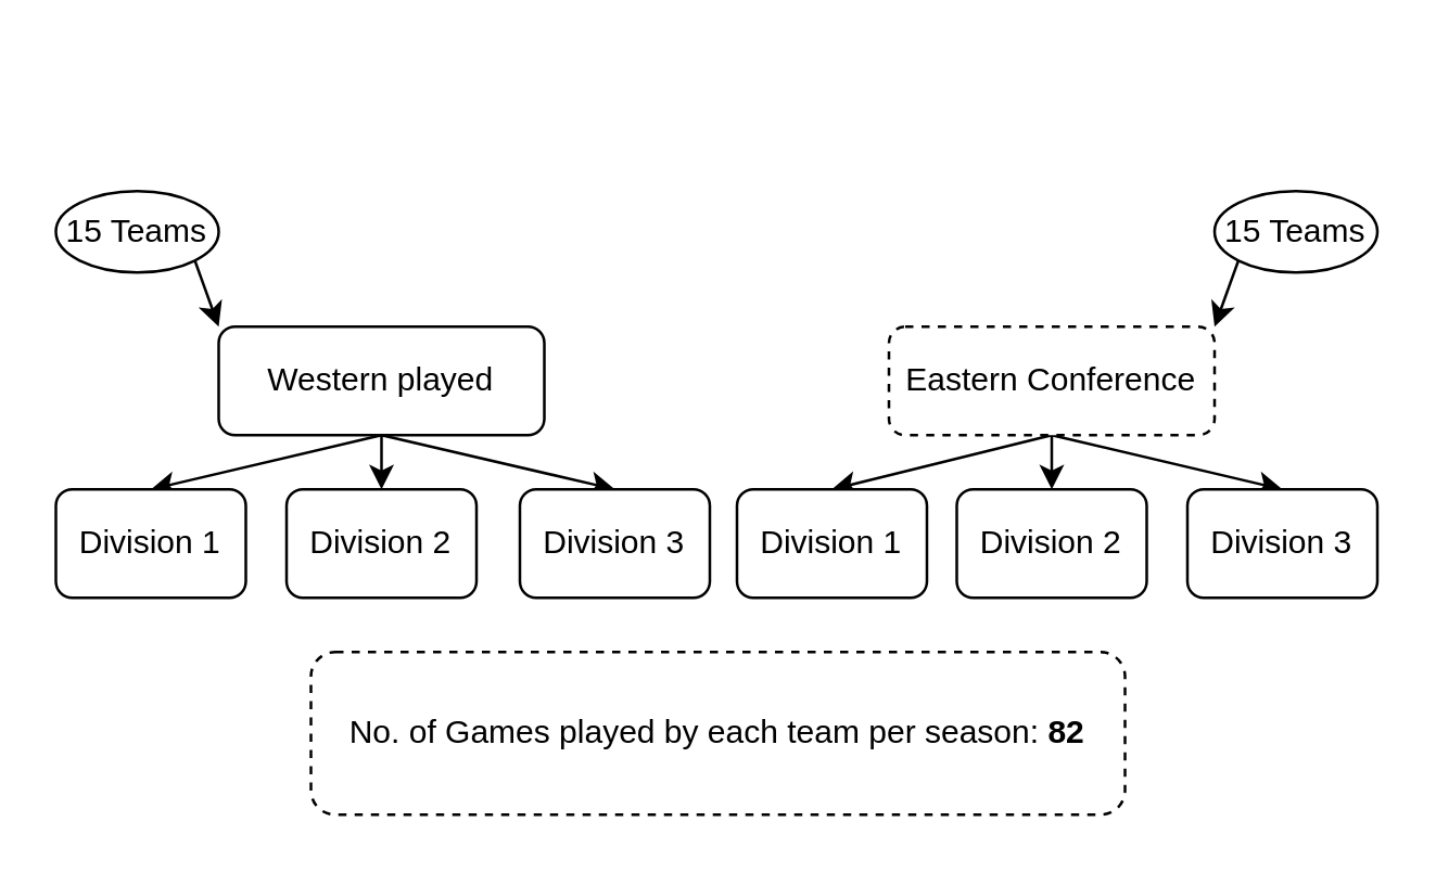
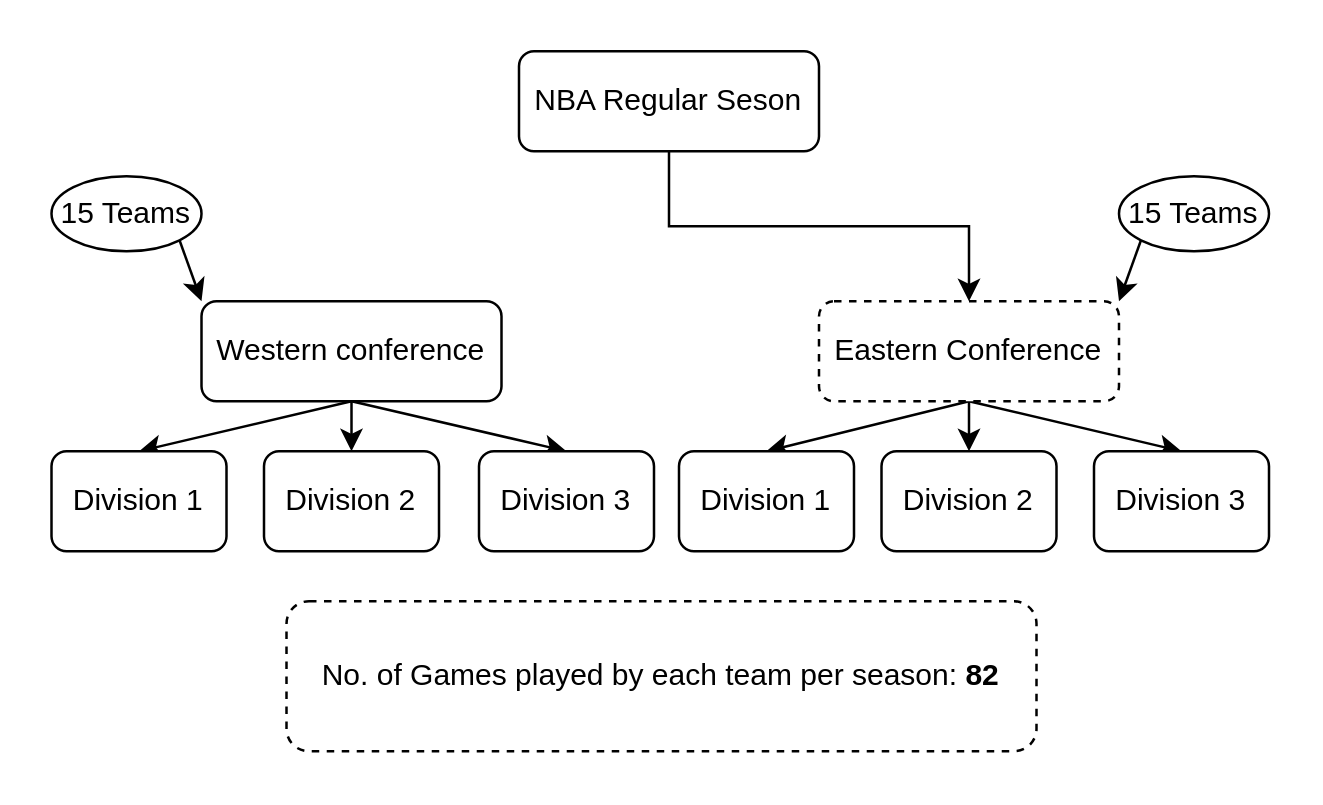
+ <mxCell id="3" value="NBA Regular Seson" style="rounded=1;whiteSpace=wrap;html=1;fontSize=12;glass=0;strokeWidth=1;shadow=0;" parent="1" vertex="1"><mxGeometry x="207" y="20" width="120" height="40" as="geometry" /></mxCell>
+ <mxCell id="2" style="edgeStyle=orthogonalEdgeStyle;rounded=0;orthogonalLoop=1;jettySize=auto;html=1;exitX=0.5;exitY=1;exitDx=0;exitDy=0;" parent="1" source="3" target="11" edge="1"><mxGeometry relative="1" as="geometry"><mxPoint x="321" y="70" as="sourcePoint" /></mxGeometry></mxCell>
- <mxCell id="7" value="Western played" style="rounded=1;whiteSpace=wrap;html=1;fontSize=12;glass=0;strokeWidth=1;shadow=0;" parent="1" vertex="1"><mxGeometry x="80" y="120" width="120" height="40" as="geometry" /></mxCell>
+ <mxCell id="7" value="Western conference" style="rounded=1;whiteSpace=wrap;html=1;fontSize=12;glass=0;strokeWidth=1;shadow=0;" parent="1" vertex="1"><mxGeometry x="80" y="120" width="120" height="40" as="geometry" /></mxCell>
